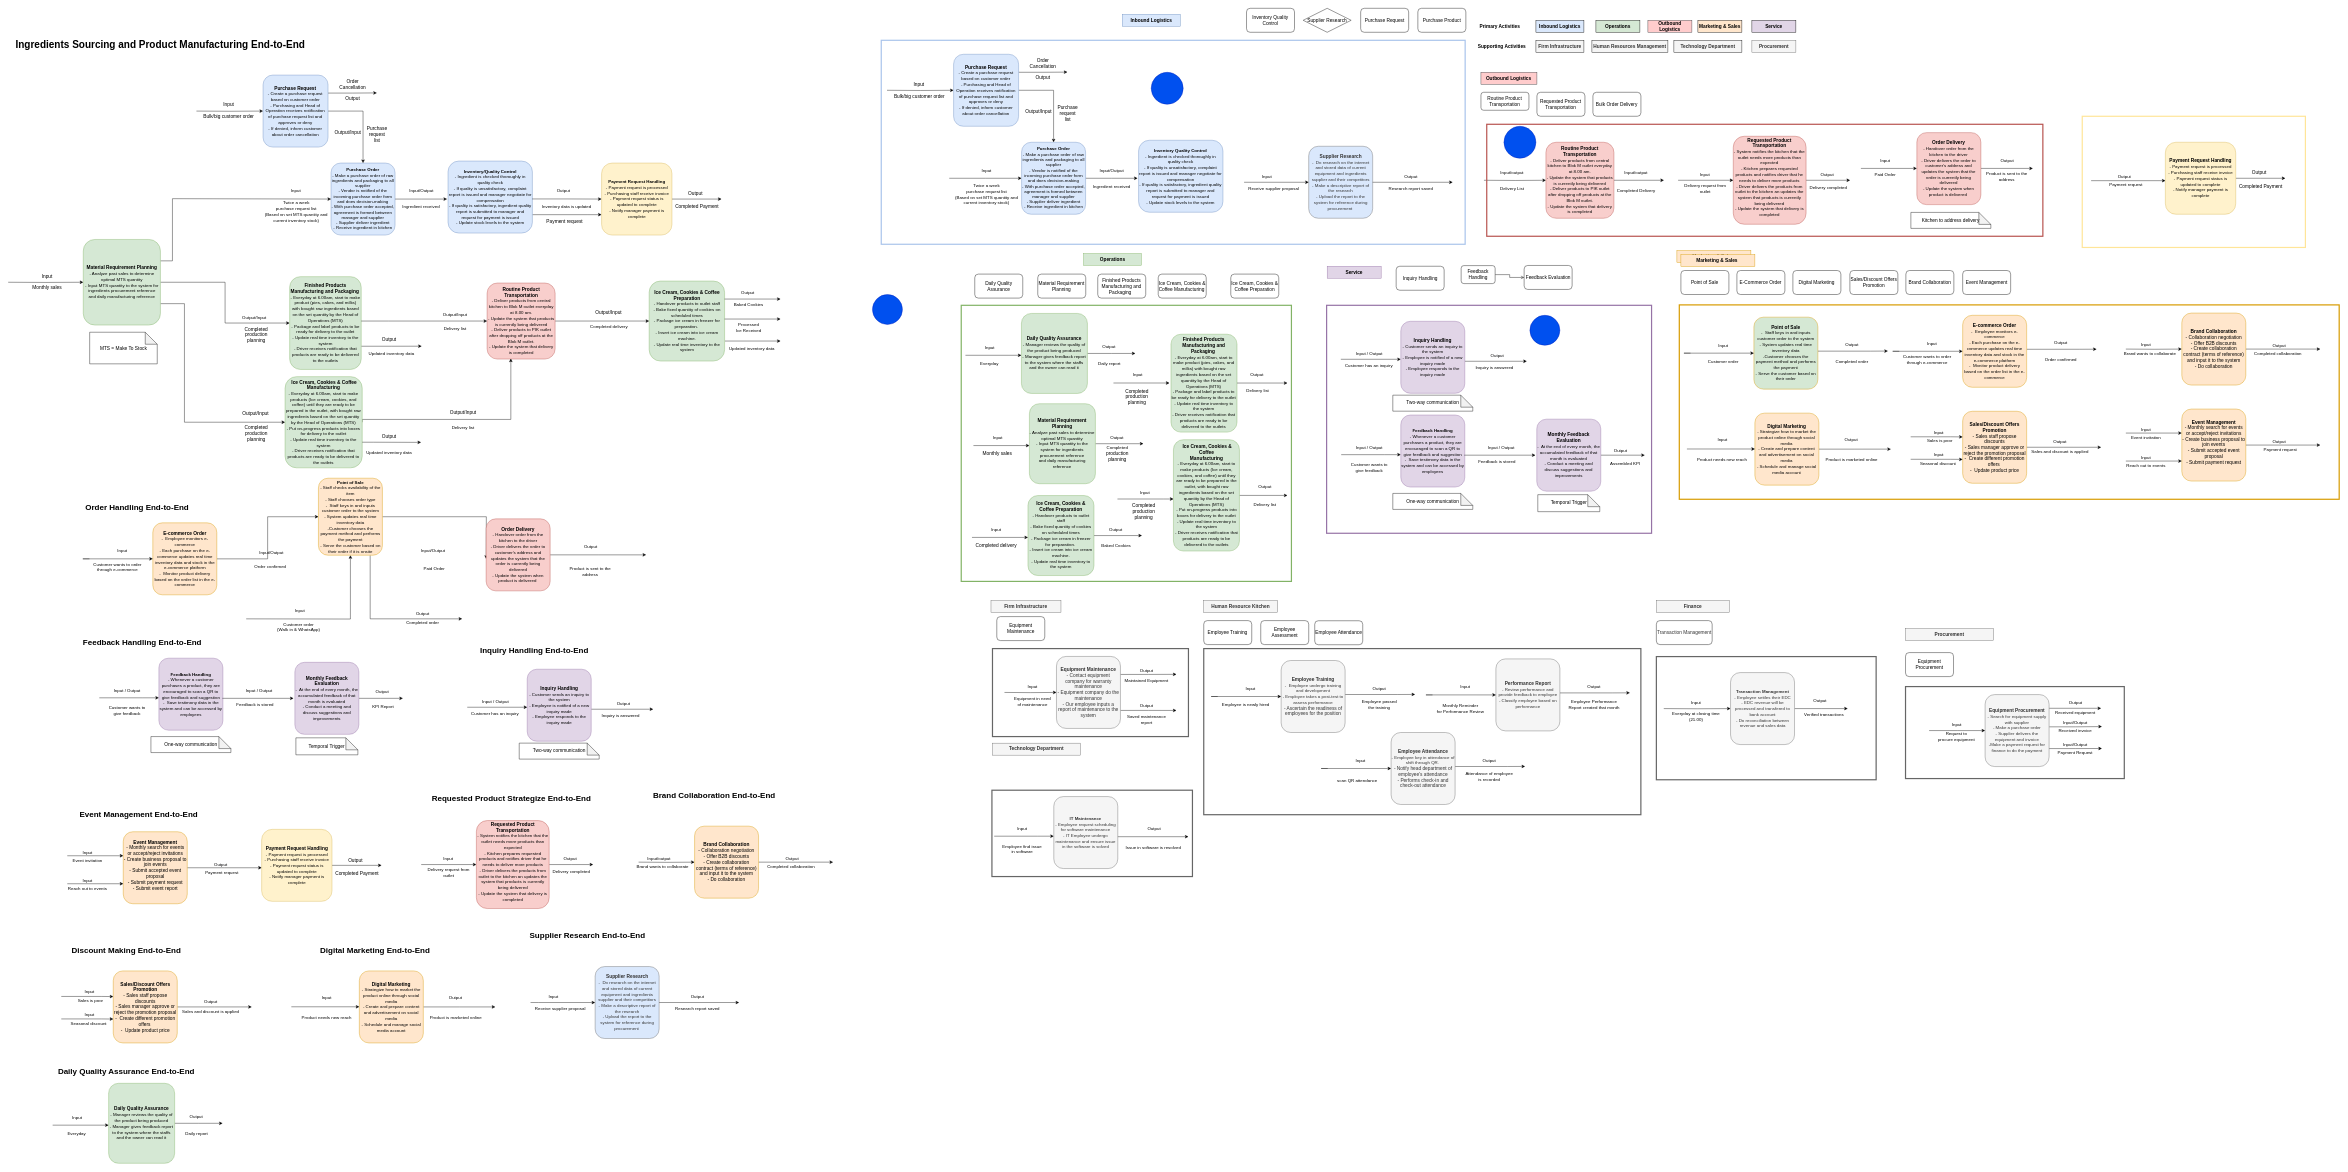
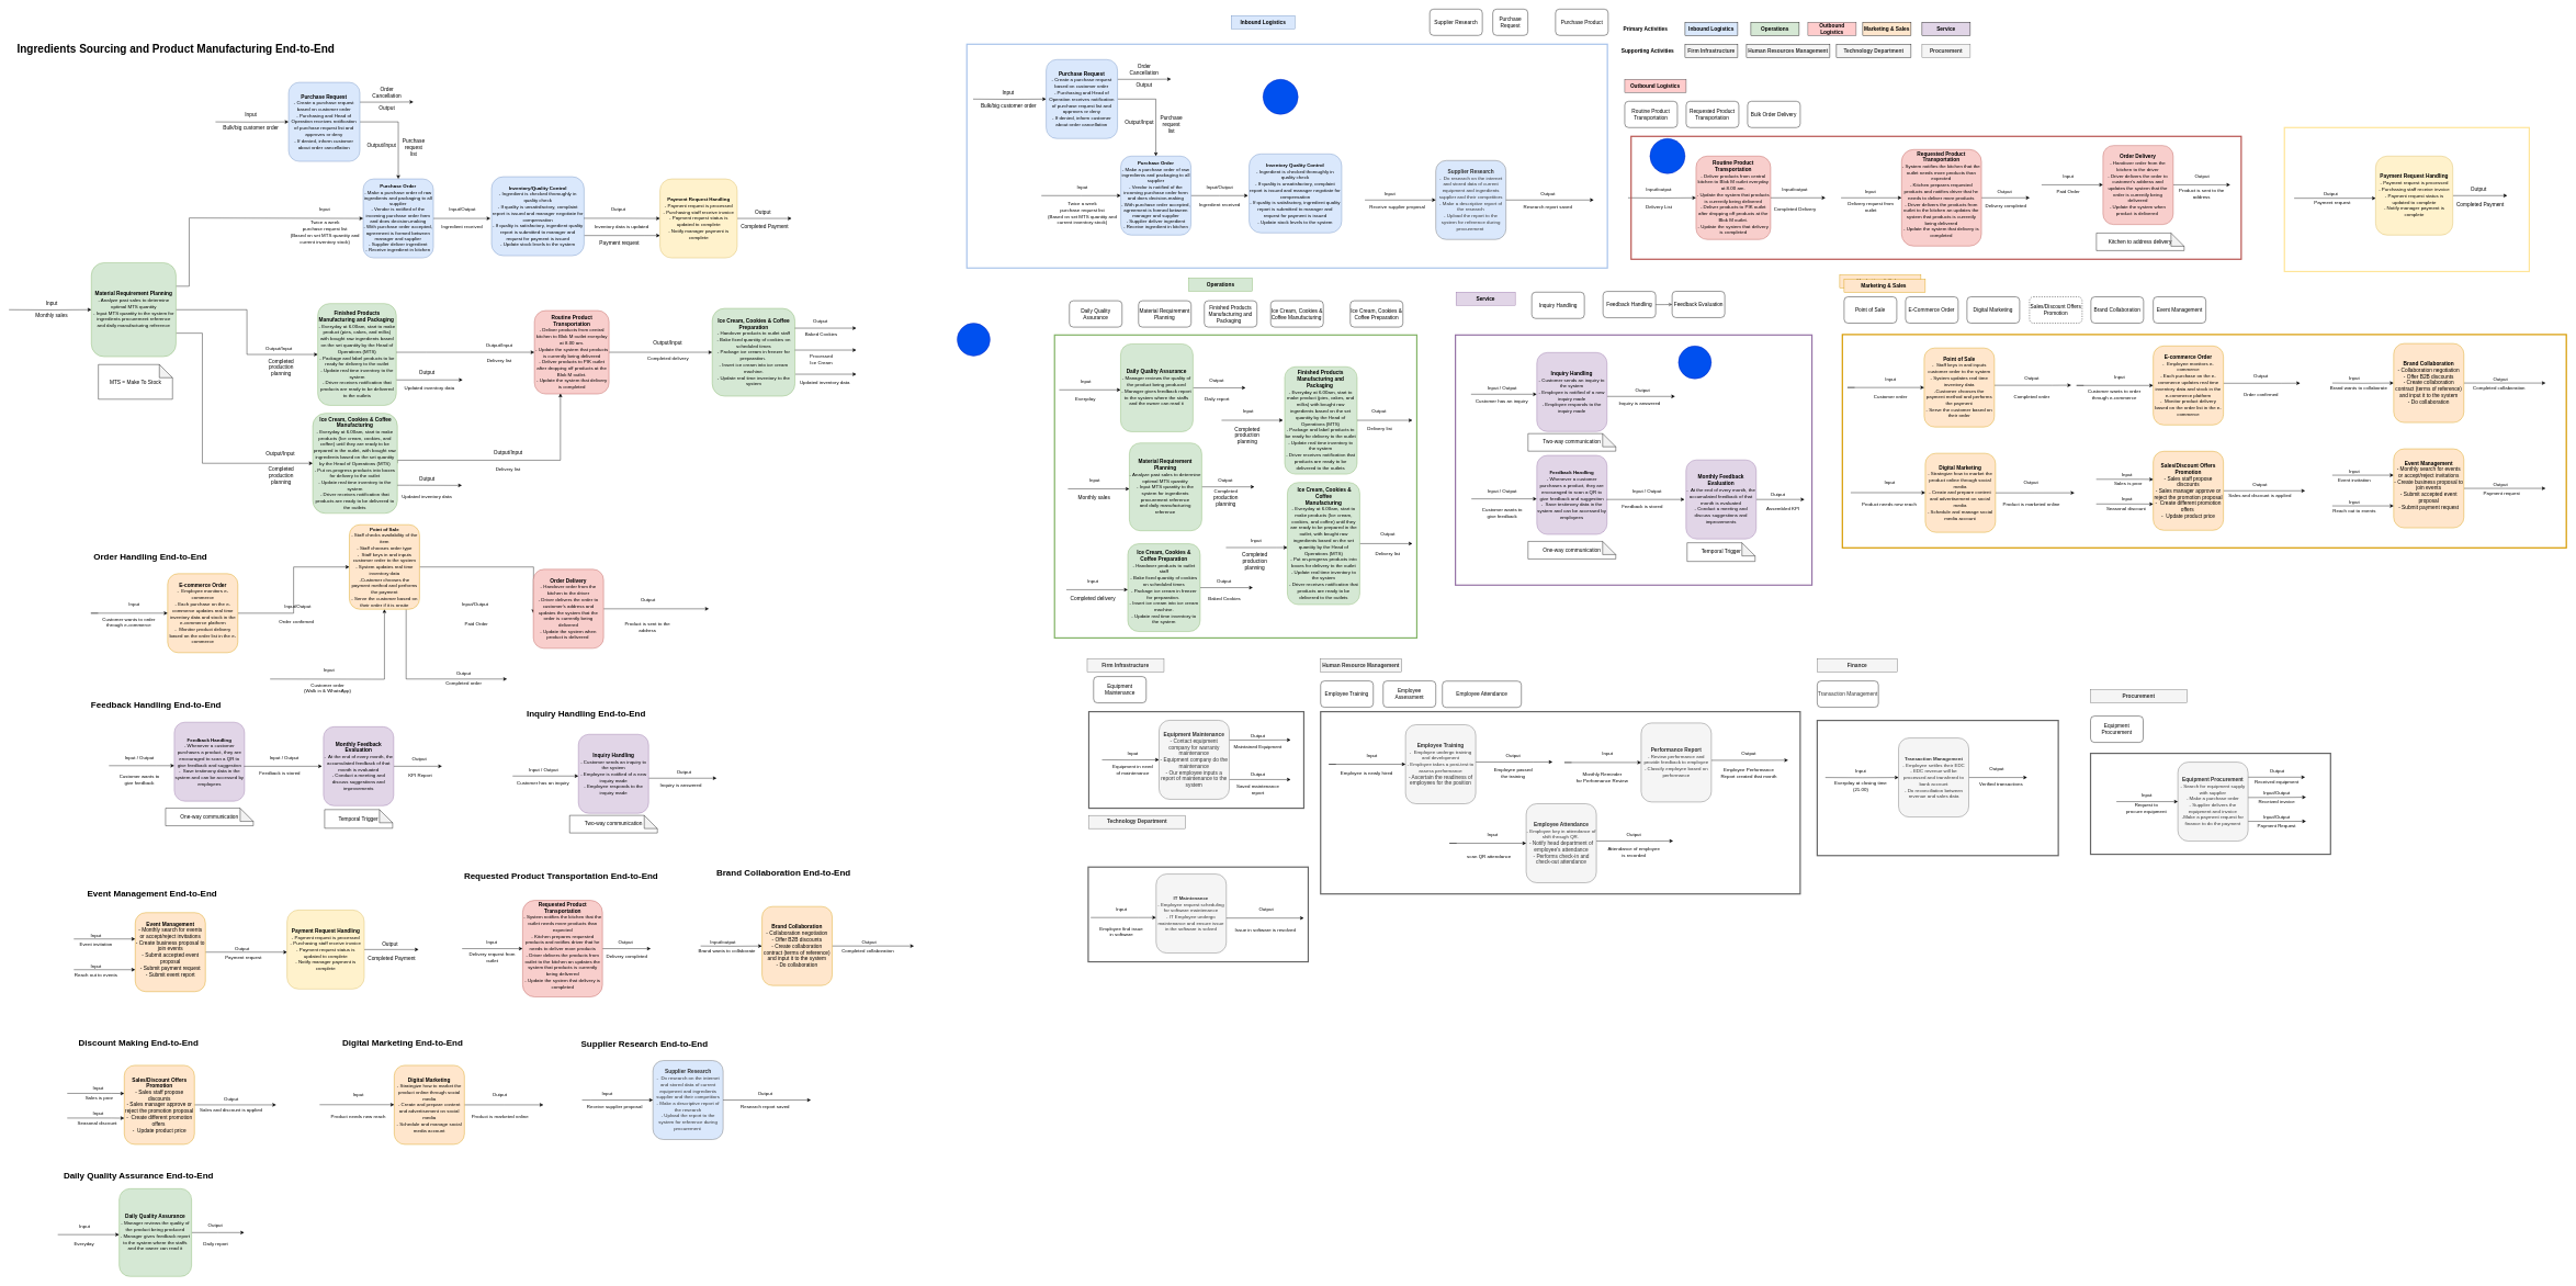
- <mxCell id="128" value="Inventory Quality Control" style="rounded=1;whiteSpace=wrap;html=1;" vertex="1" parent="1"><mxGeometry x="3116.33" y="20" width="120" height="60" as="geometry" /></mxCell>
- <mxCell id="321" value="Supplier Research" style="rhombus;whiteSpace=wrap;html=1;" vertex="1" parent="1"><mxGeometry x="3258" y="20" width="120" height="60" as="geometry" /></mxCell>
+ <mxCell id="321" value="Supplier Research" style="rounded=1;whiteSpace=wrap;html=1;" vertex="1" parent="1"><mxGeometry x="3258" y="20" width="120" height="60" as="geometry" /></mxCell>
- <mxCell id="352" value="Purchase Request" style="rounded=1;whiteSpace=wrap;html=1;" vertex="1" parent="1"><mxGeometry x="3401.75" y="20" width="120" height="60" as="geometry" /></mxCell>
+ <mxCell id="352" value="Purchase Request" style="rounded=1;whiteSpace=wrap;html=1;" vertex="1" parent="1"><mxGeometry x="3401.75" y="20" width="80" height="60" as="geometry" /></mxCell>
- <mxCell id="150" value="&lt;span style=&quot;border-color: var(--border-color);&quot;&gt;Routine Product Transportation&lt;br style=&quot;border-color: var(--border-color);&quot;&gt;&lt;/span&gt;" style="rounded=1;whiteSpace=wrap;html=1;" vertex="1" parent="1"><mxGeometry x="3702.48" y="230" width="120" height="45" as="geometry" /></mxCell>
+ <mxCell id="150" value="&lt;span style=&quot;border-color: var(--border-color);&quot;&gt;Routine Product Transportation&lt;br style=&quot;border-color: var(--border-color);&quot;&gt;&lt;/span&gt;" style="rounded=1;whiteSpace=wrap;html=1;" vertex="1" parent="1"><mxGeometry x="3702.48" y="230" width="120" height="60" as="geometry" /></mxCell>
- <mxCell id="165" value="Feedback Handling" style="rounded=1;whiteSpace=wrap;html=1;" vertex="1" parent="1"><mxGeometry x="3653" y="663.36" width="85" height="45" as="geometry" /></mxCell>
+ <mxCell id="165" value="Feedback Handling" style="rounded=1;whiteSpace=wrap;html=1;" vertex="1" parent="1"><mxGeometry x="3653" y="663.36" width="120" height="60" as="geometry" /></mxCell>
- <mxCell id="153" value="Sales/Discount Offers Promotion" style="rounded=1;whiteSpace=wrap;html=1;" vertex="1" parent="1"><mxGeometry x="4624.98" y="675.64" width="120" height="60" as="geometry" /></mxCell>
+ <mxCell id="153" value="Sales/Discount Offers Promotion" style="rounded=1;whiteSpace=wrap;html=1;dashed=1;" vertex="1" parent="1"><mxGeometry x="4624.98" y="675.64" width="120" height="60" as="geometry" /></mxCell>
- <mxCell id="19" value="&lt;font style=&quot;font-size: 11px;&quot;&gt;Processed&lt;br style=&quot;border-color: var(--border-color);&quot;&gt;Ice Received&lt;/font&gt;" style="text;html=1;align=center;verticalAlign=middle;resizable=0;points=[];autosize=1;strokeColor=none;fillColor=none;" vertex="1" parent="1"><mxGeometry x="1831.26" y="797" width="80" height="40" as="geometry" /></mxCell>
+ <mxCell id="19" value="&lt;font style=&quot;font-size: 11px;&quot;&gt;Processed&lt;br style=&quot;border-color: var(--border-color);&quot;&gt;Ice Cream&lt;/font&gt;" style="text;html=1;align=center;verticalAlign=middle;resizable=0;points=[];autosize=1;strokeColor=none;fillColor=none;" vertex="1" parent="1"><mxGeometry x="1831.26" y="797" width="80" height="40" as="geometry" /></mxCell>
- <mxCell id="177" value="&lt;font&gt;&lt;font style=&quot;border-color: var(--border-color);&quot;&gt;&lt;b&gt;Point of Sale&lt;br&gt;&lt;/b&gt;&lt;span style=&quot;font-size: 11px;&quot;&gt;-&amp;nbsp; Staff keys in and inputs customer order to the system&lt;/span&gt;&lt;br style=&quot;border-color: var(--border-color);&quot;&gt;&lt;span style=&quot;font-size: 11px;&quot;&gt;- System updates real time inventory data&lt;/span&gt;&lt;br style=&quot;border-color: var(--border-color);&quot;&gt;&lt;span style=&quot;font-size: 11px;&quot;&gt;-Customer chooses the payment method and performs the payment&lt;/span&gt;&lt;br style=&quot;border-color: var(--border-color);&quot;&gt;&lt;span style=&quot;font-size: 11px;&quot;&gt;- Serve the customer based on their order&lt;/span&gt;&lt;br style=&quot;border-color: var(--border-color);&quot;&gt;&lt;/font&gt;&lt;/font&gt;" style="rounded=1;whiteSpace=wrap;html=1;strokeColor=#d79b00;fillColor=#d5e8d4;" vertex="1" parent="1"><mxGeometry x="4384.98" y="792.28" width="160" height="180" as="geometry" /></mxCell>
+ <mxCell id="177" value="&lt;font&gt;&lt;font style=&quot;border-color: var(--border-color);&quot;&gt;&lt;b&gt;Point of Sale&lt;br&gt;&lt;/b&gt;&lt;span style=&quot;font-size: 11px;&quot;&gt;-&amp;nbsp; Staff keys in and inputs customer order to the system&lt;/span&gt;&lt;br style=&quot;border-color: var(--border-color);&quot;&gt;&lt;span style=&quot;font-size: 11px;&quot;&gt;- System updates real time inventory data&lt;/span&gt;&lt;br style=&quot;border-color: var(--border-color);&quot;&gt;&lt;span style=&quot;font-size: 11px;&quot;&gt;-Customer chooses the payment method and performs the payment&lt;/span&gt;&lt;br style=&quot;border-color: var(--border-color);&quot;&gt;&lt;span style=&quot;font-size: 11px;&quot;&gt;- Serve the customer based on their order&lt;/span&gt;&lt;br style=&quot;border-color: var(--border-color);&quot;&gt;&lt;/font&gt;&lt;/font&gt;" style="rounded=1;whiteSpace=wrap;html=1;strokeColor=#d79b00;fillColor=#ffe6cc;" vertex="1" parent="1"><mxGeometry x="4384.98" y="792.28" width="160" height="180" as="geometry" /></mxCell>
- <mxCell id="142" value="Human Resource Kitchen" style="rounded=0;whiteSpace=wrap;html=1;fontStyle=1;labelBackgroundColor=none;fillColor=#f5f5f5;strokeColor=#666666;fontColor=#333333;" vertex="1" parent="1"><mxGeometry x="3009.38" y="1501" width="185" height="30" as="geometry" /></mxCell>
+ <mxCell id="142" value="Human Resource Management" style="rounded=0;whiteSpace=wrap;html=1;fontStyle=1;labelBackgroundColor=none;fillColor=#f5f5f5;strokeColor=#666666;fontColor=#333333;" vertex="1" parent="1"><mxGeometry x="3009.38" y="1501" width="185" height="30" as="geometry" /></mxCell>
- <mxCell id="222" value="Employee Attendance" style="rounded=1;whiteSpace=wrap;html=1;" vertex="1" parent="1"><mxGeometry x="3286.88" y="1551.36" width="120" height="60" as="geometry" /></mxCell>
+ <mxCell id="222" value="Employee Attendance" style="rounded=1;whiteSpace=wrap;html=1;" vertex="1" parent="1"><mxGeometry x="3286.88" y="1551.36" width="180" height="60" as="geometry" /></mxCell>
- <mxCell id="390" value="&lt;font style=&quot;font-size: 20px;&quot;&gt;&lt;b&gt;Requested Product Strategize End-to-End&lt;/b&gt;&lt;/font&gt;" style="text;html=1;align=center;verticalAlign=middle;resizable=0;points=[];autosize=1;strokeColor=none;fillColor=none;" vertex="1" parent="1"><mxGeometry x="1047.71" y="1976" width="460" height="36" as="geometry" /></mxCell>
+ <mxCell id="390" value="&lt;font style=&quot;font-size: 20px;&quot;&gt;&lt;b&gt;Requested Product Transportation End-to-End&lt;/b&gt;&lt;/font&gt;" style="text;html=1;align=center;verticalAlign=middle;resizable=0;points=[];autosize=1;strokeColor=none;fillColor=none;" vertex="1" parent="1"><mxGeometry x="1047.71" y="1976" width="460" height="36" as="geometry" /></mxCell>
- <mxCell id="441" value="&lt;font style=&quot;font-size: 20px;&quot;&gt;&lt;b&gt;Supplier Research End-to-End&lt;br&gt;&lt;/b&gt;&lt;/font&gt;" style="text;html=1;align=center;verticalAlign=middle;resizable=0;points=[];autosize=1;strokeColor=none;fillColor=none;" vertex="1" parent="1"><mxGeometry x="1312.71" y="2316" width="310" height="40" as="geometry" /></mxCell>
+ <mxCell id="441" value="&lt;font style=&quot;font-size: 20px;&quot;&gt;&lt;b&gt;Supplier Research End-to-End&lt;br&gt;&lt;/b&gt;&lt;/font&gt;" style="text;html=1;align=center;verticalAlign=middle;resizable=0;points=[];autosize=1;strokeColor=none;fillColor=none;" vertex="1" parent="1"><mxGeometry x="1312.71" y="2356" width="310" height="40" as="geometry" /></mxCell>
- <mxCell id="433" value="&lt;span style=&quot;font-size: 20px;&quot;&gt;&lt;b&gt;Digital Marketing End-to-End&lt;/b&gt;&lt;/span&gt;" style="text;html=1;align=center;verticalAlign=middle;resizable=0;points=[];autosize=1;strokeColor=none;fillColor=none;" vertex="1" parent="1"><mxGeometry x="790.54" y="2356" width="292" height="36" as="geometry" /></mxCell>
+ <mxCell id="433" value="&lt;span style=&quot;font-size: 20px;&quot;&gt;&lt;b&gt;Digital Marketing End-to-End&lt;/b&gt;&lt;/span&gt;" style="text;html=1;align=center;verticalAlign=middle;resizable=0;points=[];autosize=1;strokeColor=none;fillColor=none;" vertex="1" parent="1"><mxGeometry x="770.54" y="2356" width="292" height="36" as="geometry" /></mxCell>
